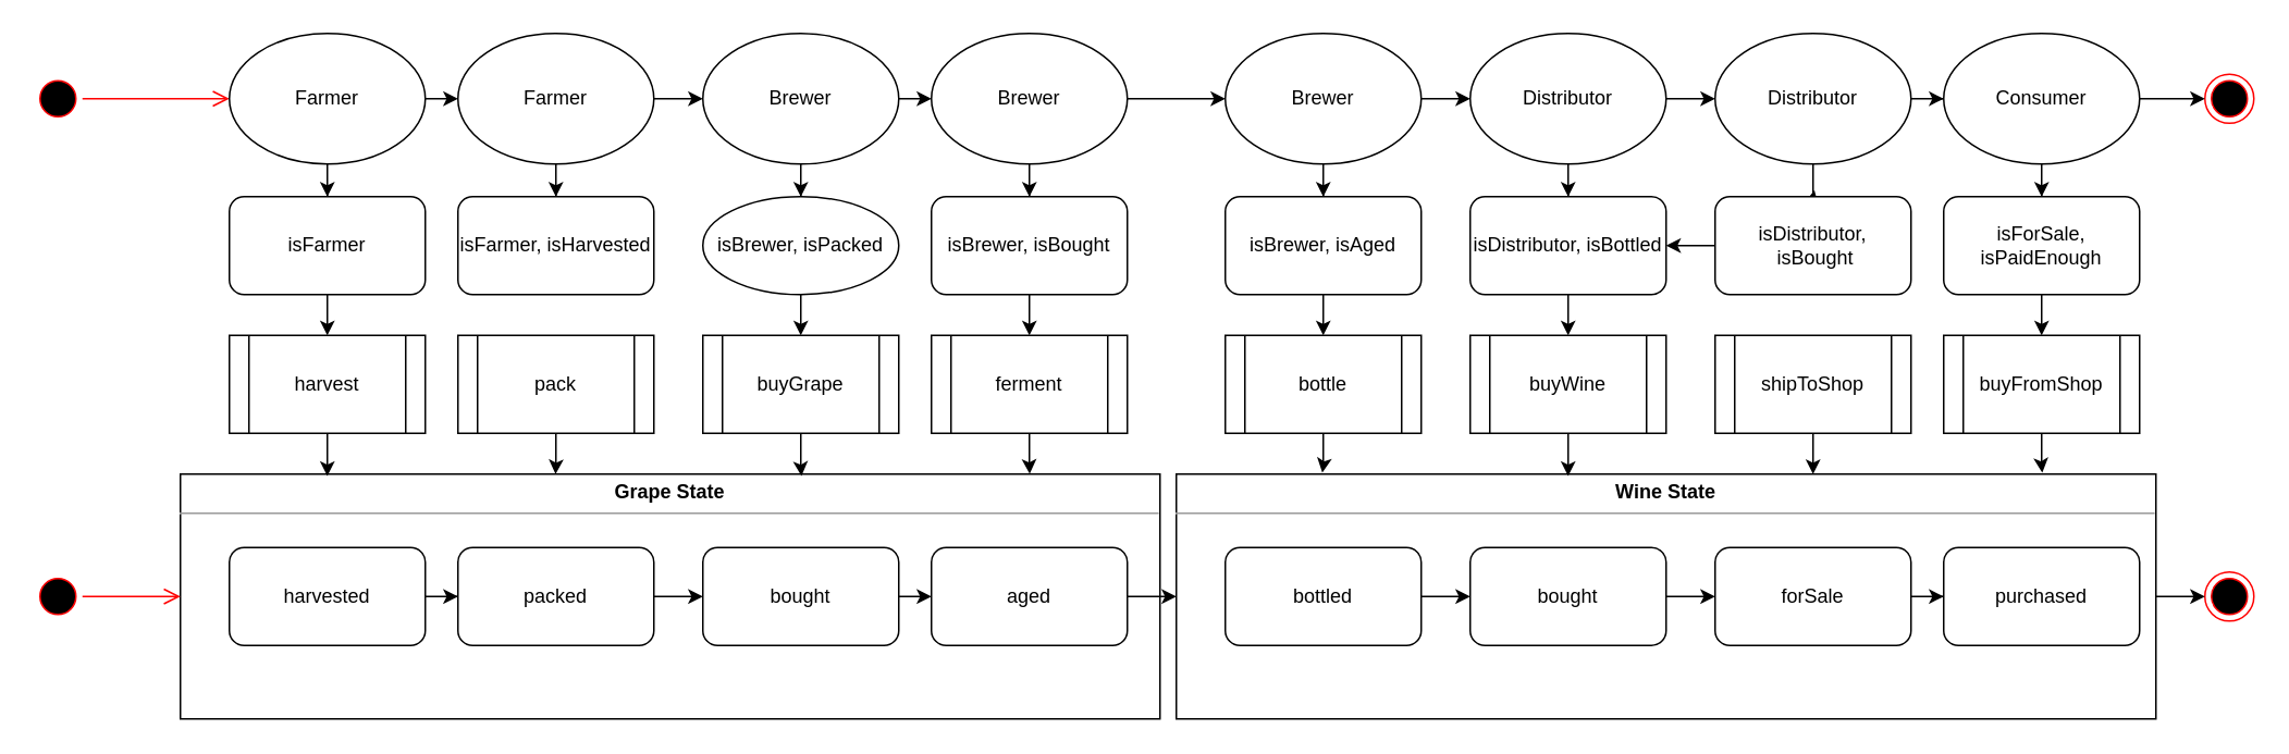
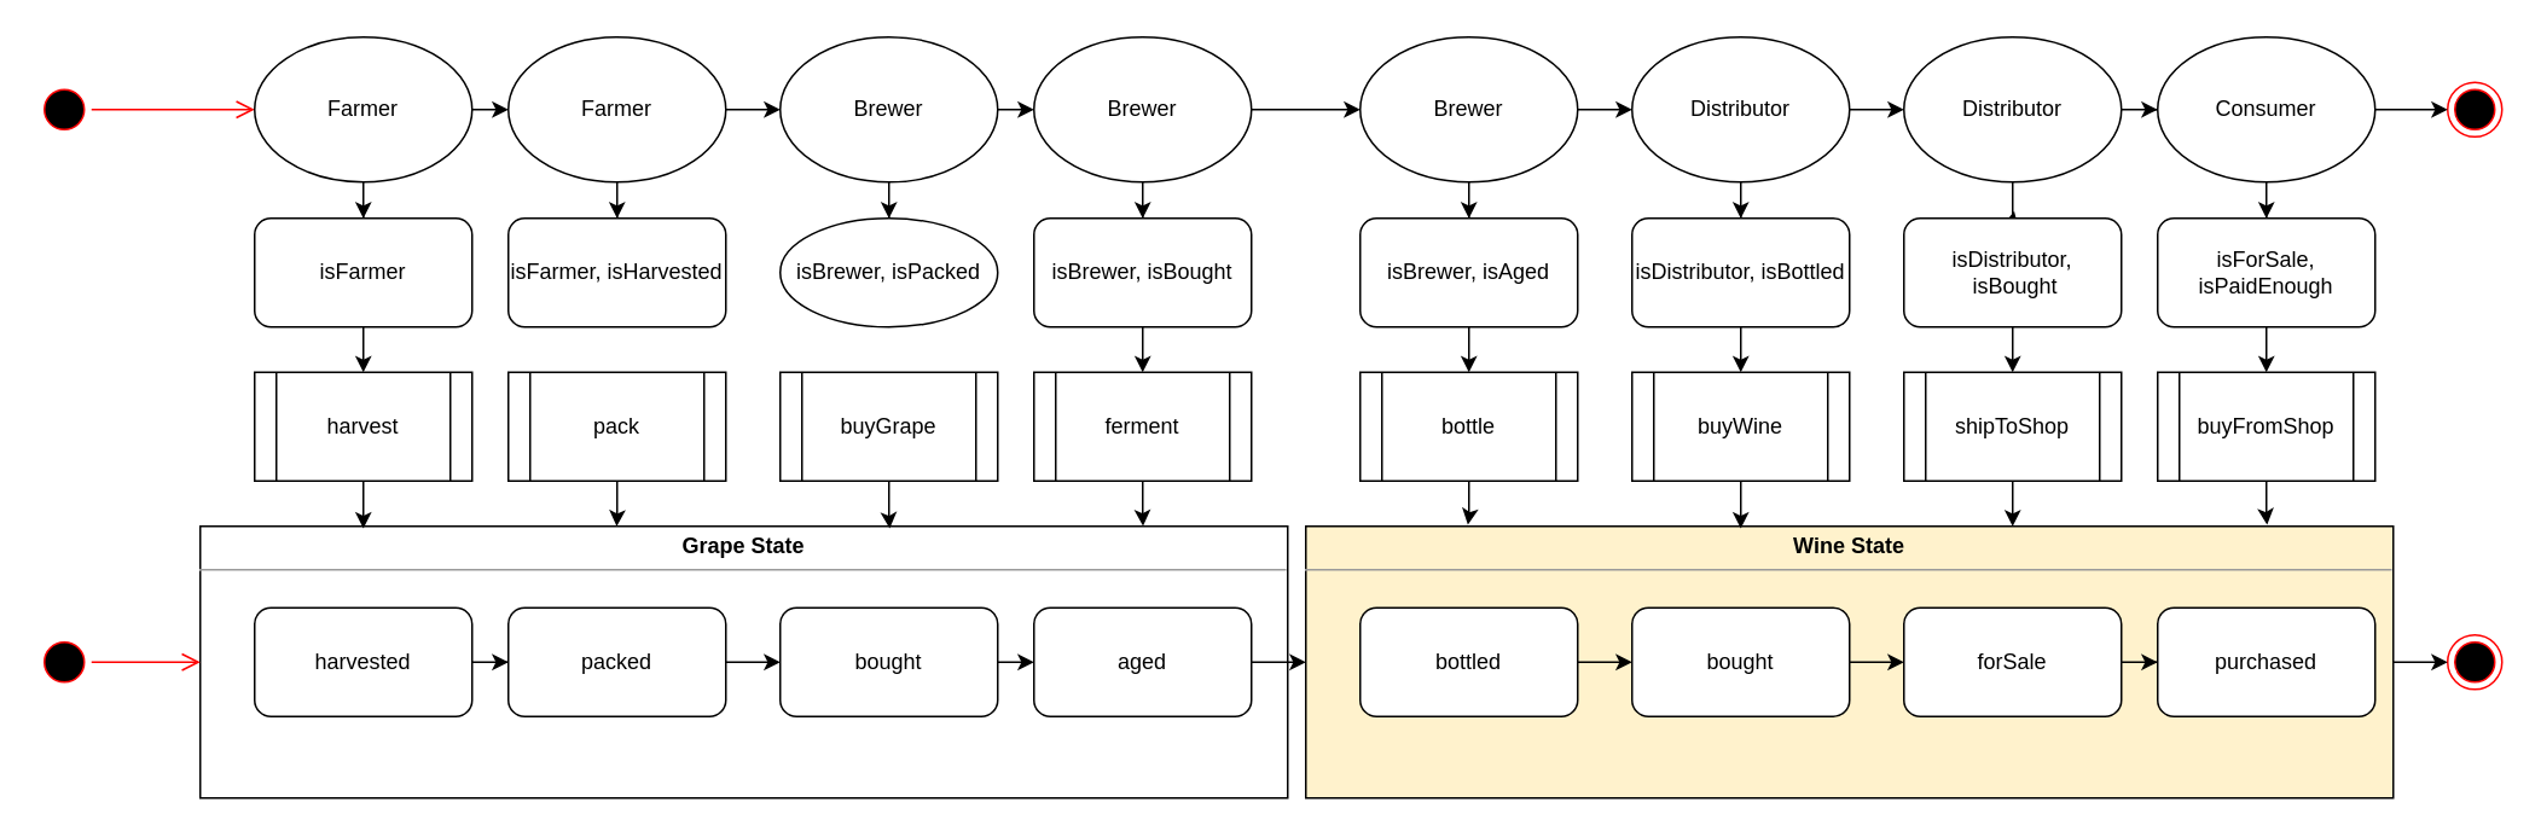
- <mxCell id="55" value="" style="edgeStyle=orthogonalEdgeStyle;rounded=0;orthogonalLoop=1;jettySize=auto;html=1;" parent="1" source="56" target="48" edge="1"><mxGeometry relative="1" as="geometry" /></mxCell>
+ <mxCell id="55" value="" style="edgeStyle=orthogonalEdgeStyle;rounded=0;orthogonalLoop=1;jettySize=auto;html=1;" parent="1" source="56" target="58" edge="1"><mxGeometry relative="1" as="geometry" /></mxCell>
- <mxCell id="21" style="edgeStyle=orthogonalEdgeStyle;rounded=0;orthogonalLoop=1;jettySize=auto;html=1;entryX=0.5;entryY=0;entryDx=0;entryDy=0;" parent="1" source="22" target="24" edge="1"><mxGeometry relative="1" as="geometry" /></mxCell>
- <mxCell id="34" value="&lt;p style=&quot;margin: 0px ; margin-top: 4px ; text-align: center&quot;&gt;&lt;b&gt;Wine State&lt;/b&gt;&lt;/p&gt;&lt;hr size=&quot;1&quot;&gt;&lt;div style=&quot;height: 2px&quot;&gt;&lt;/div&gt;" style="verticalAlign=top;align=left;overflow=fill;fontSize=12;fontFamily=Helvetica;html=1;" parent="1" vertex="1"><mxGeometry x="720" y="290" width="600" height="150" as="geometry" /></mxCell>
+ <mxCell id="34" value="&lt;p style=&quot;margin: 0px ; margin-top: 4px ; text-align: center&quot;&gt;&lt;b&gt;Wine State&lt;/b&gt;&lt;/p&gt;&lt;hr size=&quot;1&quot;&gt;&lt;div style=&quot;height: 2px&quot;&gt;&lt;/div&gt;" style="verticalAlign=top;align=left;overflow=fill;fontSize=12;fontFamily=Helvetica;html=1;fillColor=#fff2cc;" parent="1" vertex="1"><mxGeometry x="720" y="290" width="600" height="150" as="geometry" /></mxCell>
